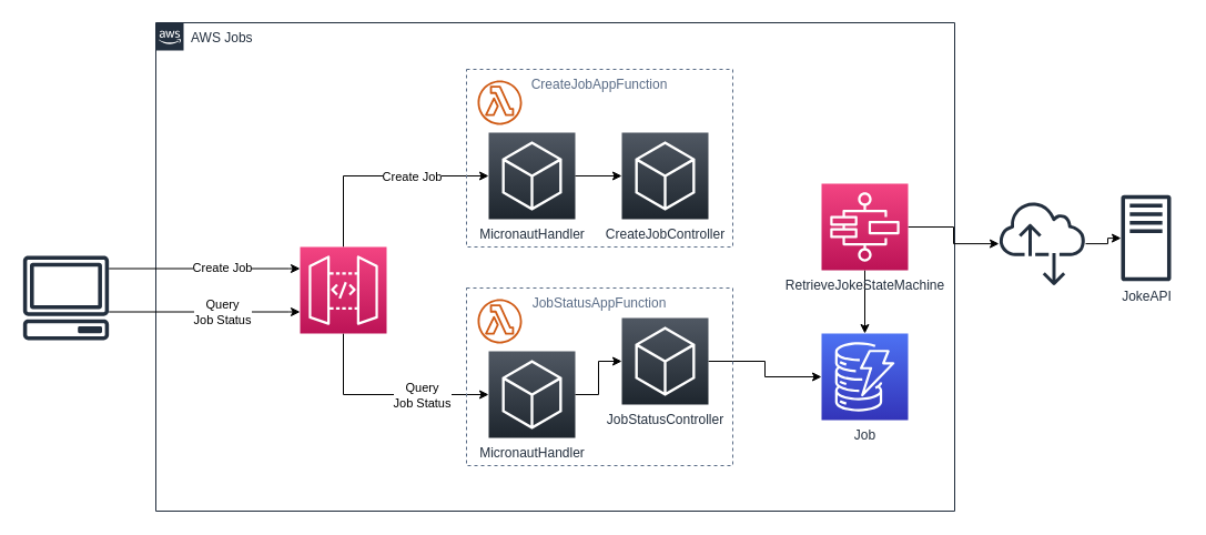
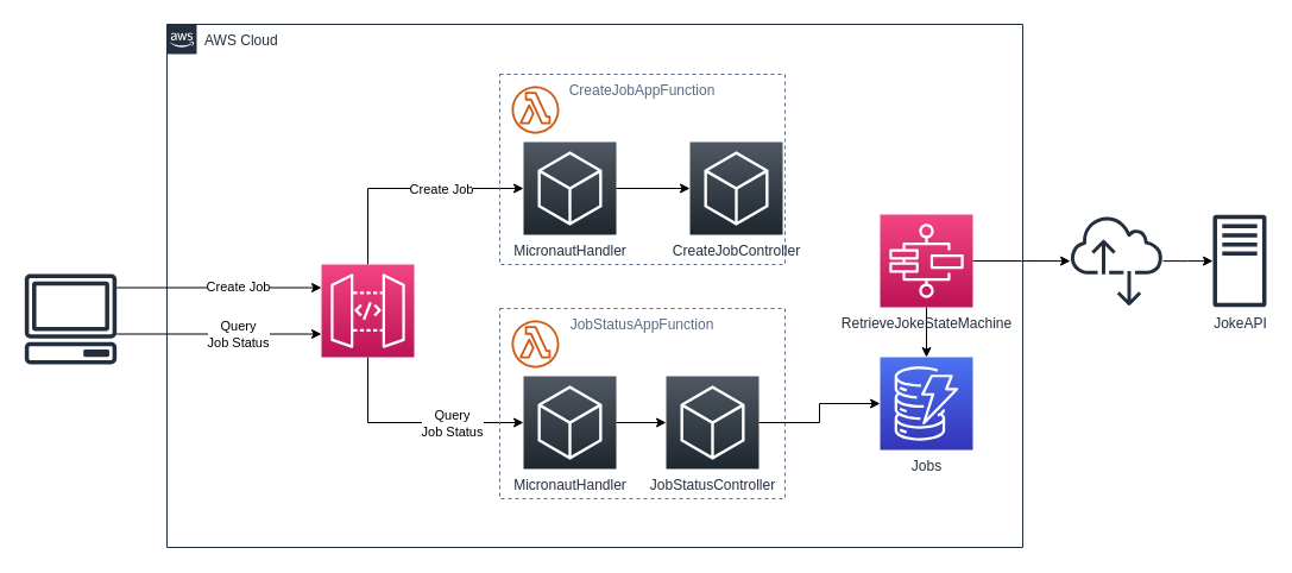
- <mxCell id="2" value="AWS Jobs" style="points=[[0,0],[0.25,0],[0.5,0],[0.75,0],[1,0],[1,0.25],[1,0.5],[1,0.75],[1,1],[0.75,1],[0.5,1],[0.25,1],[0,1],[0,0.75],[0,0.5],[0,0.25]];outlineConnect=0;gradientColor=none;html=1;whiteSpace=wrap;fontSize=12;fontStyle=0;shape=mxgraph.aws4.group;grIcon=mxgraph.aws4.group_aws_cloud_alt;strokeColor=#232F3E;fillColor=none;verticalAlign=top;align=left;spacingLeft=30;fontColor=#232F3E;dashed=0;" parent="1" vertex="1"><mxGeometry x="140" y="20" width="720" height="440" as="geometry" /></mxCell>
+ <mxCell id="2" value="AWS Cloud" style="points=[[0,0],[0.25,0],[0.5,0],[0.75,0],[1,0],[1,0.25],[1,0.5],[1,0.75],[1,1],[0.75,1],[0.5,1],[0.25,1],[0,1],[0,0.75],[0,0.5],[0,0.25]];outlineConnect=0;gradientColor=none;html=1;whiteSpace=wrap;fontSize=12;fontStyle=0;shape=mxgraph.aws4.group;grIcon=mxgraph.aws4.group_aws_cloud_alt;strokeColor=#232F3E;fillColor=none;verticalAlign=top;align=left;spacingLeft=30;fontColor=#232F3E;dashed=0;" parent="1" vertex="1"><mxGeometry x="140" y="20" width="720" height="440" as="geometry" /></mxCell>
- <mxCell id="30" value="CreateJobController" style="points=[[0,0,0],[0.25,0,0],[0.5,0,0],[0.75,0,0],[1,0,0],[0,1,0],[0.25,1,0],[0.5,1,0],[0.75,1,0],[1,1,0],[0,0.25,0],[0,0.5,0],[0,0.75,0],[1,0.25,0],[1,0.5,0],[1,0.75,0]];gradientDirection=north;outlineConnect=0;fontColor=#232F3E;gradientColor=#505863;fillColor=#1E262E;strokeColor=#ffffff;dashed=0;verticalLabelPosition=bottom;verticalAlign=top;align=center;html=1;fontSize=12;fontStyle=0;aspect=fixed;shape=mxgraph.aws4.resourceIcon;resIcon=mxgraph.aws4.general;" parent="27" vertex="1"><mxGeometry x="140" y="57" width="78" height="78" as="geometry" /></mxCell>
+ <mxCell id="30" value="CreateJobController" style="points=[[0,0,0],[0.25,0,0],[0.5,0,0],[0.75,0,0],[1,0,0],[0,1,0],[0.25,1,0],[0.5,1,0],[0.75,1,0],[1,1,0],[0,0.25,0],[0,0.5,0],[0,0.75,0],[1,0.25,0],[1,0.5,0],[1,0.75,0]];gradientDirection=north;outlineConnect=0;fontColor=#232F3E;gradientColor=#505863;fillColor=#1E262E;strokeColor=#ffffff;dashed=0;verticalLabelPosition=bottom;verticalAlign=top;align=center;html=1;fontSize=12;fontStyle=0;aspect=fixed;shape=mxgraph.aws4.resourceIcon;resIcon=mxgraph.aws4.general;" parent="27" vertex="1"><mxGeometry x="160" y="57" width="78" height="78" as="geometry" /></mxCell>
- <mxCell id="20" value="RetrieveJokeStateMachine" style="points=[[0,0,0],[0.25,0,0],[0.5,0,0],[0.75,0,0],[1,0,0],[0,1,0],[0.25,1,0],[0.5,1,0],[0.75,1,0],[1,1,0],[0,0.25,0],[0,0.5,0],[0,0.75,0],[1,0.25,0],[1,0.5,0],[1,0.75,0]];outlineConnect=0;fontColor=#232F3E;gradientColor=#F34482;gradientDirection=north;fillColor=#BC1356;strokeColor=#ffffff;dashed=0;verticalLabelPosition=bottom;verticalAlign=top;align=center;html=1;fontSize=12;fontStyle=0;aspect=fixed;shape=mxgraph.aws4.resourceIcon;resIcon=mxgraph.aws4.step_functions;" parent="1" vertex="1"><mxGeometry x="740" y="165" width="78" height="78" as="geometry" /></mxCell>
+ <mxCell id="20" value="RetrieveJokeStateMachine" style="points=[[0,0,0],[0.25,0,0],[0.5,0,0],[0.75,0,0],[1,0,0],[0,1,0],[0.25,1,0],[0.5,1,0],[0.75,1,0],[1,1,0],[0,0.25,0],[0,0.5,0],[0,0.75,0],[1,0.25,0],[1,0.5,0],[1,0.75,0]];outlineConnect=0;fontColor=#232F3E;gradientColor=#F34482;gradientDirection=north;fillColor=#BC1356;strokeColor=#ffffff;dashed=0;verticalLabelPosition=bottom;verticalAlign=top;align=center;html=1;fontSize=12;fontStyle=0;aspect=fixed;shape=mxgraph.aws4.resourceIcon;resIcon=mxgraph.aws4.step_functions;" parent="1" vertex="1"><mxGeometry x="740" y="180" width="78" height="78" as="geometry" /></mxCell>
- <mxCell id="17" value="JokeAPI" style="outlineConnect=0;fontColor=#232F3E;gradientColor=none;fillColor=#232F3E;strokeColor=none;dashed=0;verticalLabelPosition=bottom;verticalAlign=top;align=center;html=1;fontSize=12;fontStyle=0;aspect=fixed;pointerEvents=1;shape=mxgraph.aws4.traditional_server;" parent="1" vertex="1"><mxGeometry x="1010" y="175" width="45" height="78" as="geometry" /></mxCell>
+ <mxCell id="17" value="JokeAPI" style="outlineConnect=0;fontColor=#232F3E;gradientColor=none;fillColor=#232F3E;strokeColor=none;dashed=0;verticalLabelPosition=bottom;verticalAlign=top;align=center;html=1;fontSize=12;fontStyle=0;aspect=fixed;pointerEvents=1;shape=mxgraph.aws4.traditional_server;" parent="1" vertex="1"><mxGeometry x="1020" y="180" width="45" height="78" as="geometry" /></mxCell>
- <mxCell id="24" value="JobStatusController" style="points=[[0,0,0],[0.25,0,0],[0.5,0,0],[0.75,0,0],[1,0,0],[0,1,0],[0.25,1,0],[0.5,1,0],[0.75,1,0],[1,1,0],[0,0.25,0],[0,0.5,0],[0,0.75,0],[1,0.25,0],[1,0.5,0],[1,0.75,0]];gradientDirection=north;outlineConnect=0;fontColor=#232F3E;gradientColor=#505863;fillColor=#1E262E;strokeColor=#ffffff;dashed=0;verticalLabelPosition=bottom;verticalAlign=top;align=center;html=1;fontSize=12;fontStyle=0;aspect=fixed;shape=mxgraph.aws4.resourceIcon;resIcon=mxgraph.aws4.general;" parent="21" vertex="1"><mxGeometry x="140" y="27" width="78" height="78" as="geometry" /></mxCell>
+ <mxCell id="24" value="JobStatusController" style="points=[[0,0,0],[0.25,0,0],[0.5,0,0],[0.75,0,0],[1,0,0],[0,1,0],[0.25,1,0],[0.5,1,0],[0.75,1,0],[1,1,0],[0,0.25,0],[0,0.5,0],[0,0.75,0],[1,0.25,0],[1,0.5,0],[1,0.75,0]];gradientDirection=north;outlineConnect=0;fontColor=#232F3E;gradientColor=#505863;fillColor=#1E262E;strokeColor=#ffffff;dashed=0;verticalLabelPosition=bottom;verticalAlign=top;align=center;html=1;fontSize=12;fontStyle=0;aspect=fixed;shape=mxgraph.aws4.resourceIcon;resIcon=mxgraph.aws4.general;" parent="21" vertex="1"><mxGeometry x="140" y="57" width="78" height="78" as="geometry" /></mxCell>
- <mxCell id="13" value="Job" style="points=[[0,0,0],[0.25,0,0],[0.5,0,0],[0.75,0,0],[1,0,0],[0,1,0],[0.25,1,0],[0.5,1,0],[0.75,1,0],[1,1,0],[0,0.25,0],[0,0.5,0],[0,0.75,0],[1,0.25,0],[1,0.5,0],[1,0.75,0]];outlineConnect=0;fontColor=#232F3E;gradientColor=#4D72F3;gradientDirection=north;fillColor=#3334B9;strokeColor=#ffffff;dashed=0;verticalLabelPosition=bottom;verticalAlign=top;align=center;html=1;fontSize=12;fontStyle=0;aspect=fixed;shape=mxgraph.aws4.resourceIcon;resIcon=mxgraph.aws4.dynamodb;" parent="1" vertex="1"><mxGeometry x="740" y="300" width="78" height="78" as="geometry" /></mxCell>
+ <mxCell id="13" value="Jobs" style="points=[[0,0,0],[0.25,0,0],[0.5,0,0],[0.75,0,0],[1,0,0],[0,1,0],[0.25,1,0],[0.5,1,0],[0.75,1,0],[1,1,0],[0,0.25,0],[0,0.5,0],[0,0.75,0],[1,0.25,0],[1,0.5,0],[1,0.75,0]];outlineConnect=0;fontColor=#232F3E;gradientColor=#4D72F3;gradientDirection=north;fillColor=#3334B9;strokeColor=#ffffff;dashed=0;verticalLabelPosition=bottom;verticalAlign=top;align=center;html=1;fontSize=12;fontStyle=0;aspect=fixed;shape=mxgraph.aws4.resourceIcon;resIcon=mxgraph.aws4.dynamodb;" parent="1" vertex="1"><mxGeometry x="740" y="300" width="78" height="78" as="geometry" /></mxCell>
